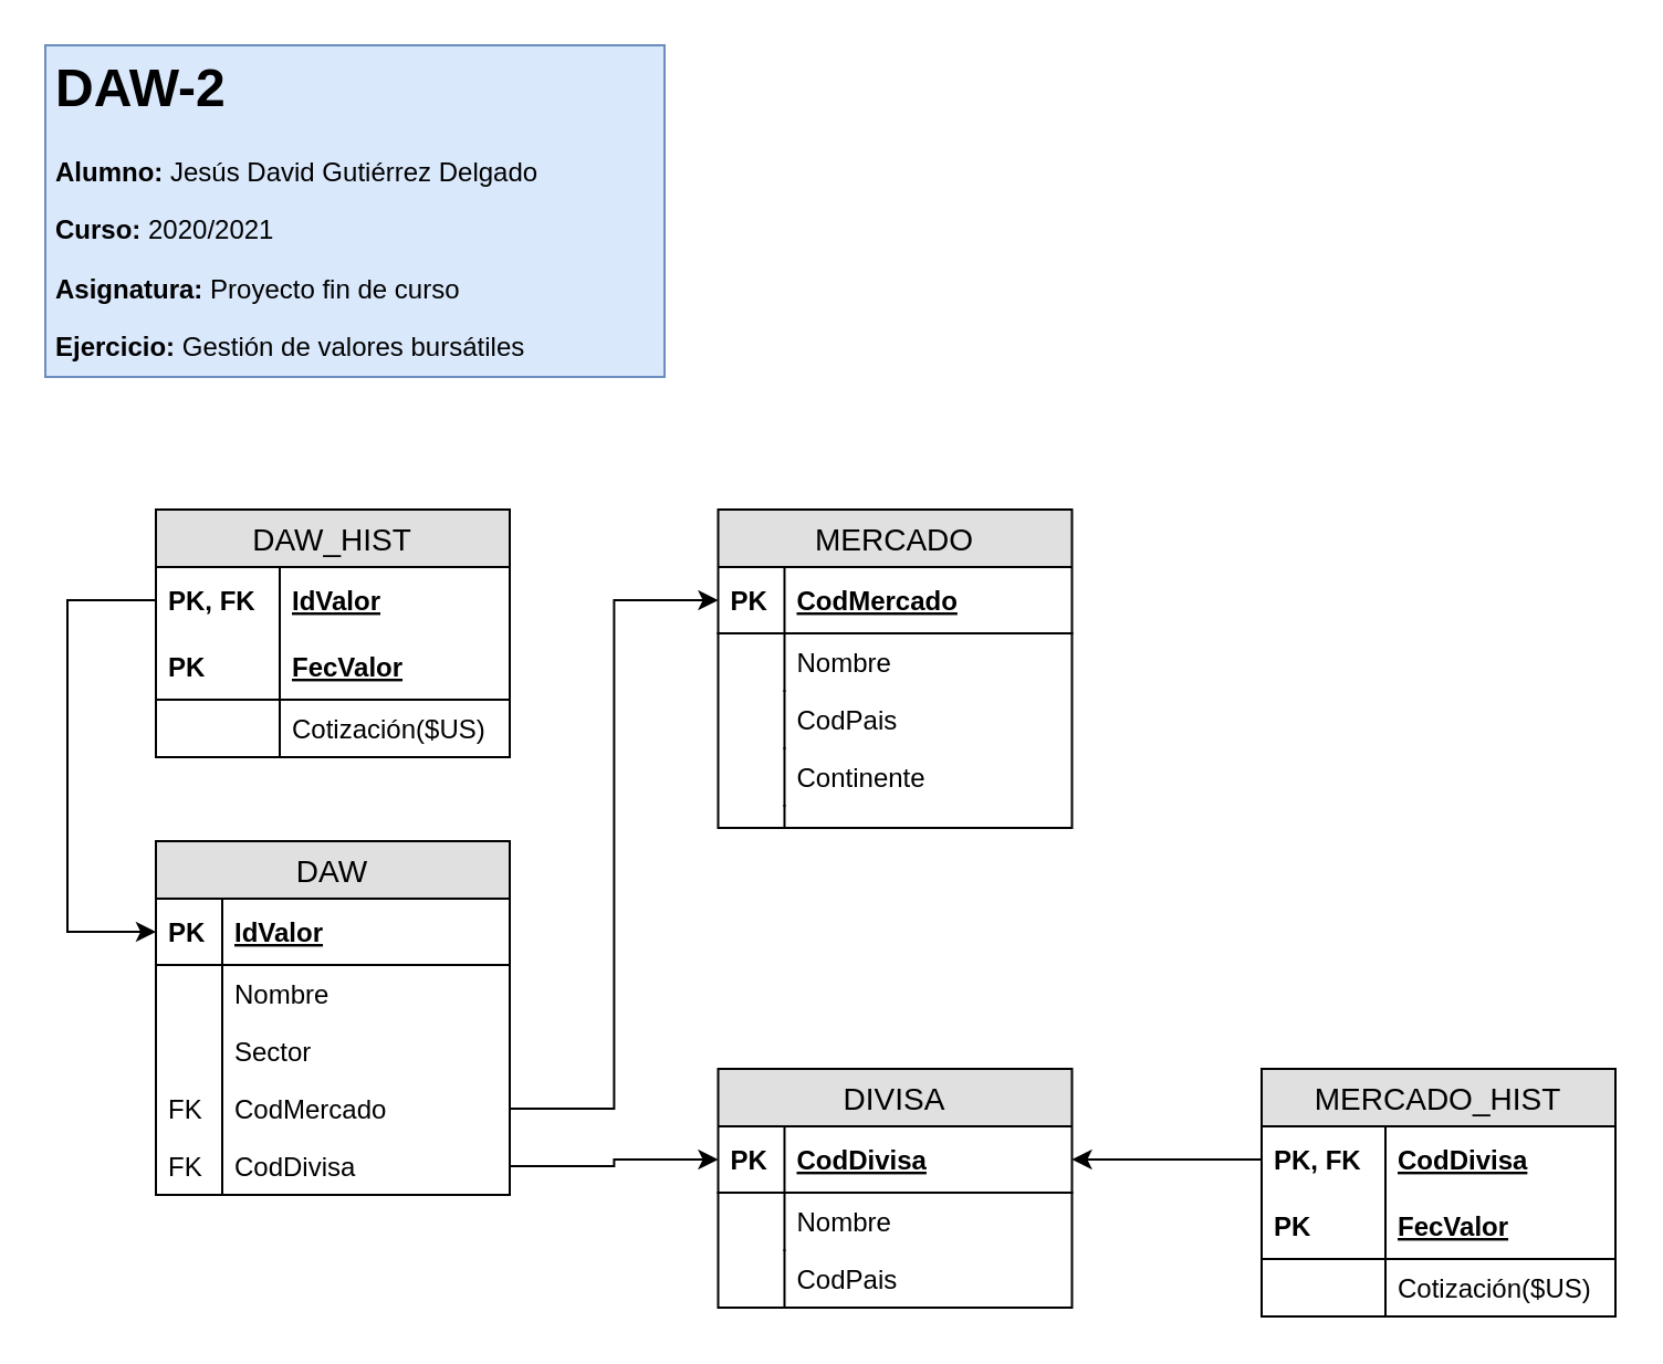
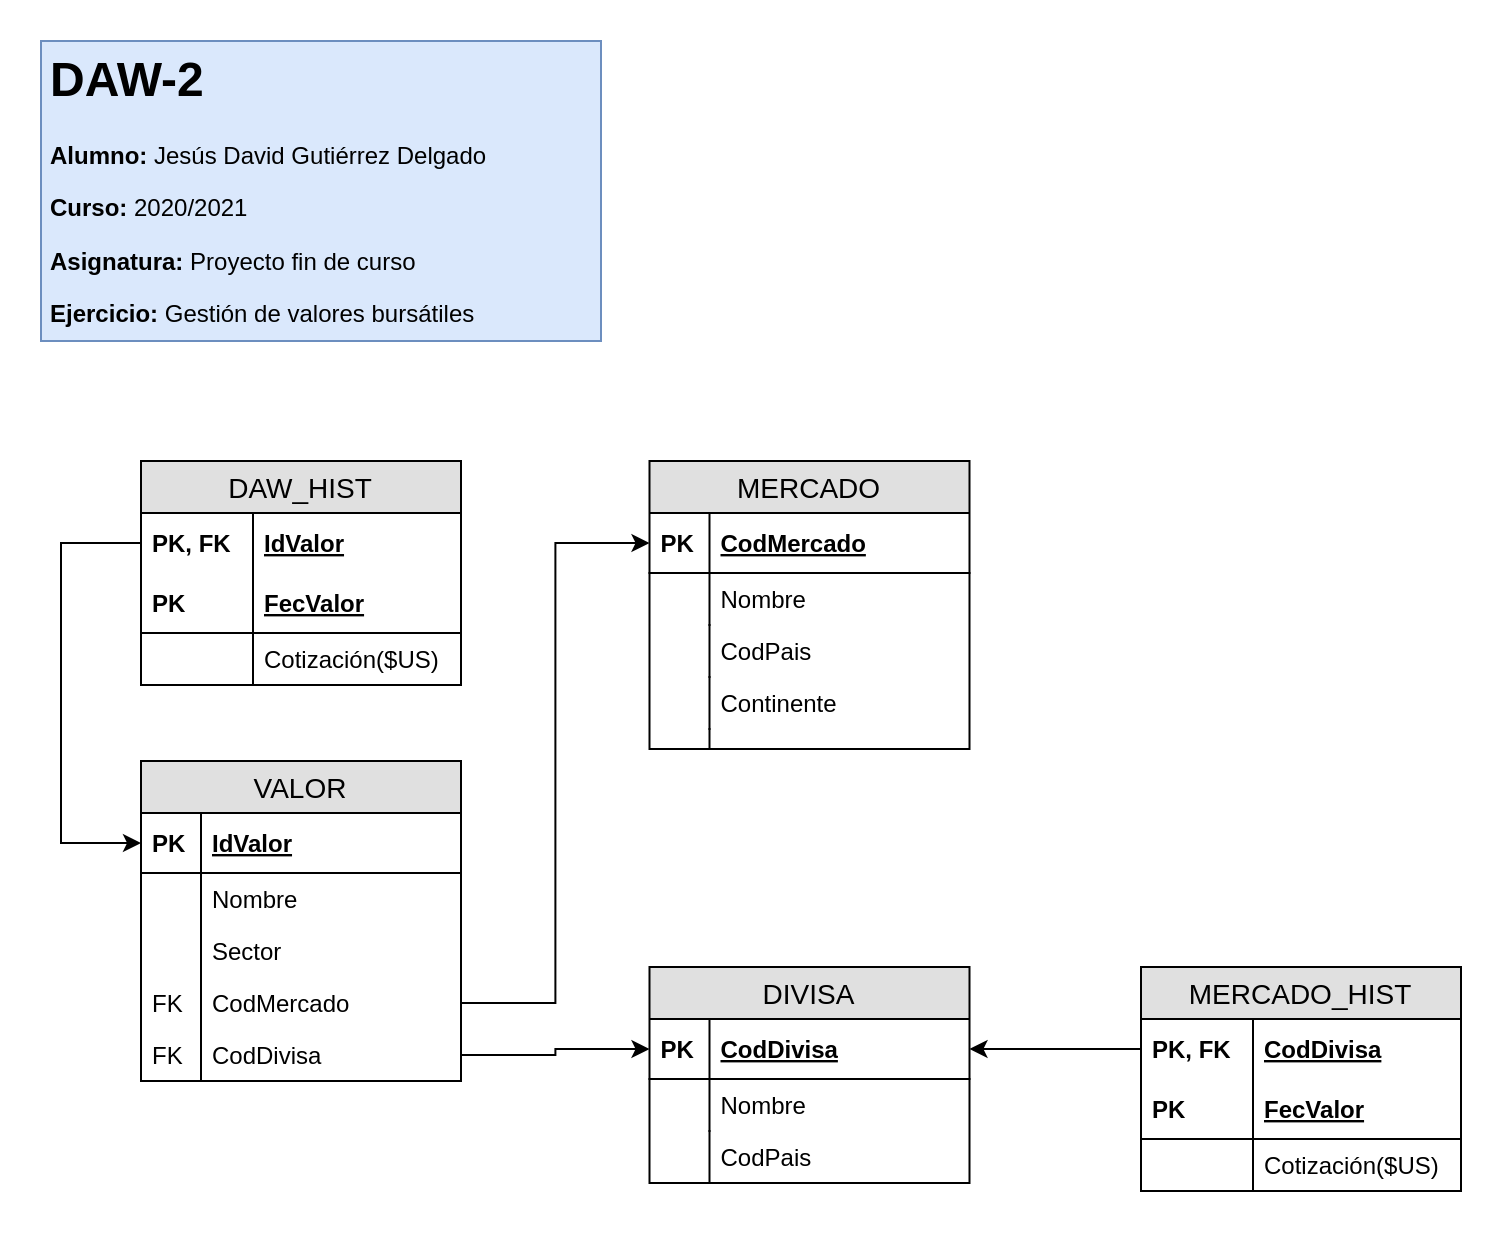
- <mxCell id="3" value="DAW" style="swimlane;fontStyle=0;childLayout=stackLayout;horizontal=1;startSize=26;fillColor=#e0e0e0;horizontalStack=0;resizeParent=1;resizeParentMax=0;resizeLast=0;collapsible=1;marginBottom=0;swimlaneFillColor=#ffffff;align=center;fontSize=14;" parent="1" vertex="1"><mxGeometry x="70" y="380" width="160" height="160" as="geometry" /></mxCell>
+ <mxCell id="3" value="VALOR" style="swimlane;fontStyle=0;childLayout=stackLayout;horizontal=1;startSize=26;fillColor=#e0e0e0;horizontalStack=0;resizeParent=1;resizeParentMax=0;resizeLast=0;collapsible=1;marginBottom=0;swimlaneFillColor=#ffffff;align=center;fontSize=14;" parent="1" vertex="1"><mxGeometry x="70" y="380" width="160" height="160" as="geometry" /></mxCell>
